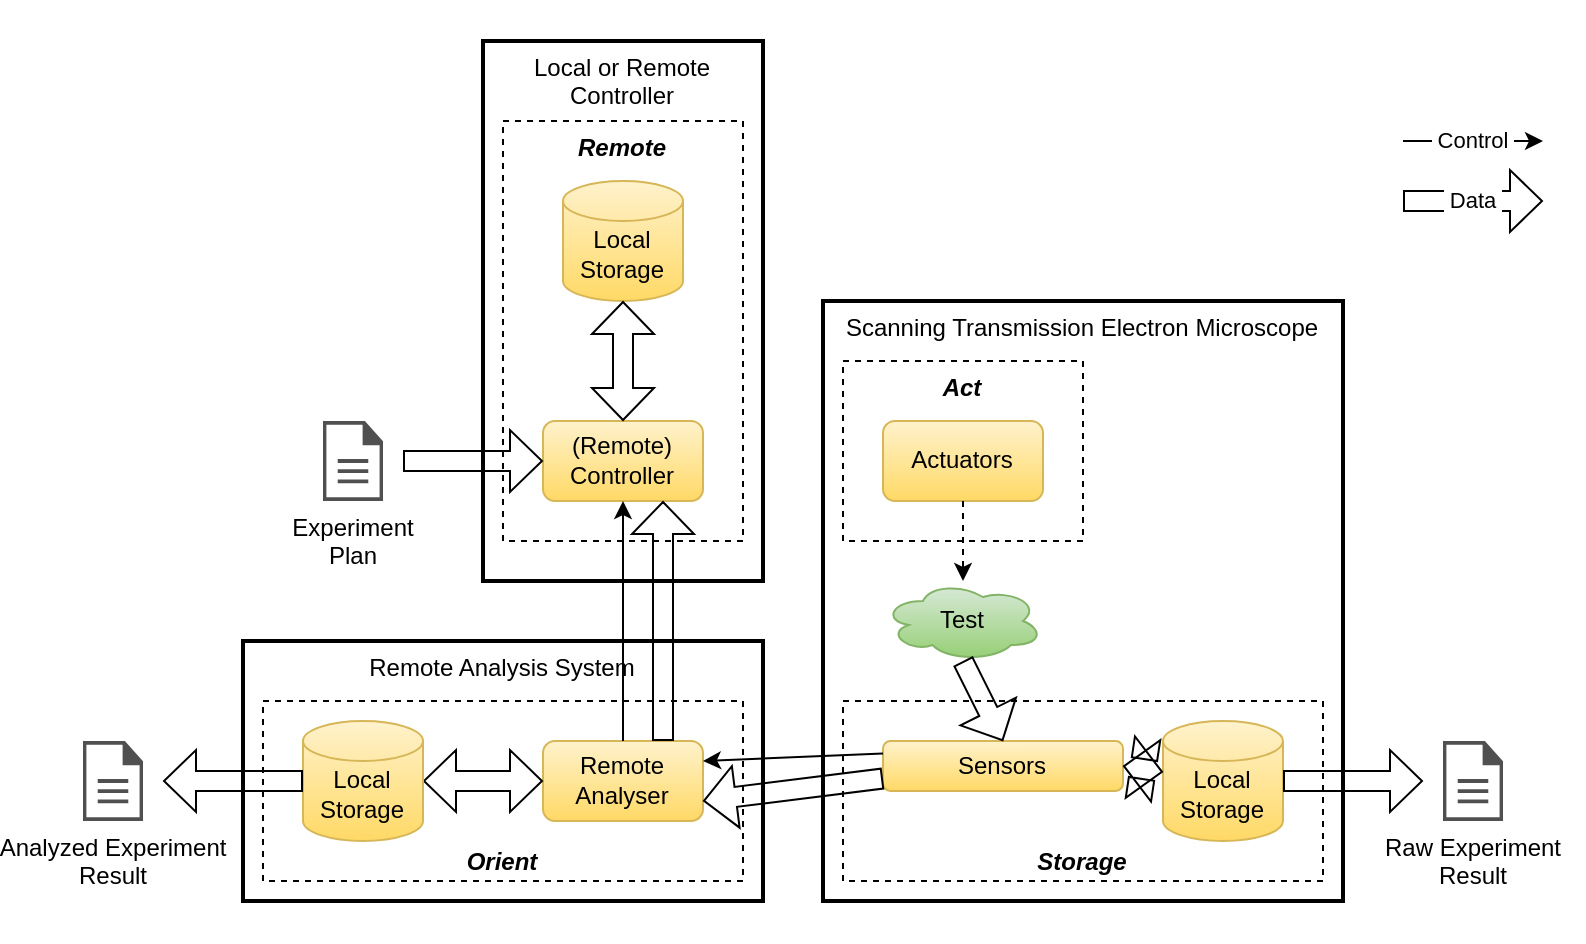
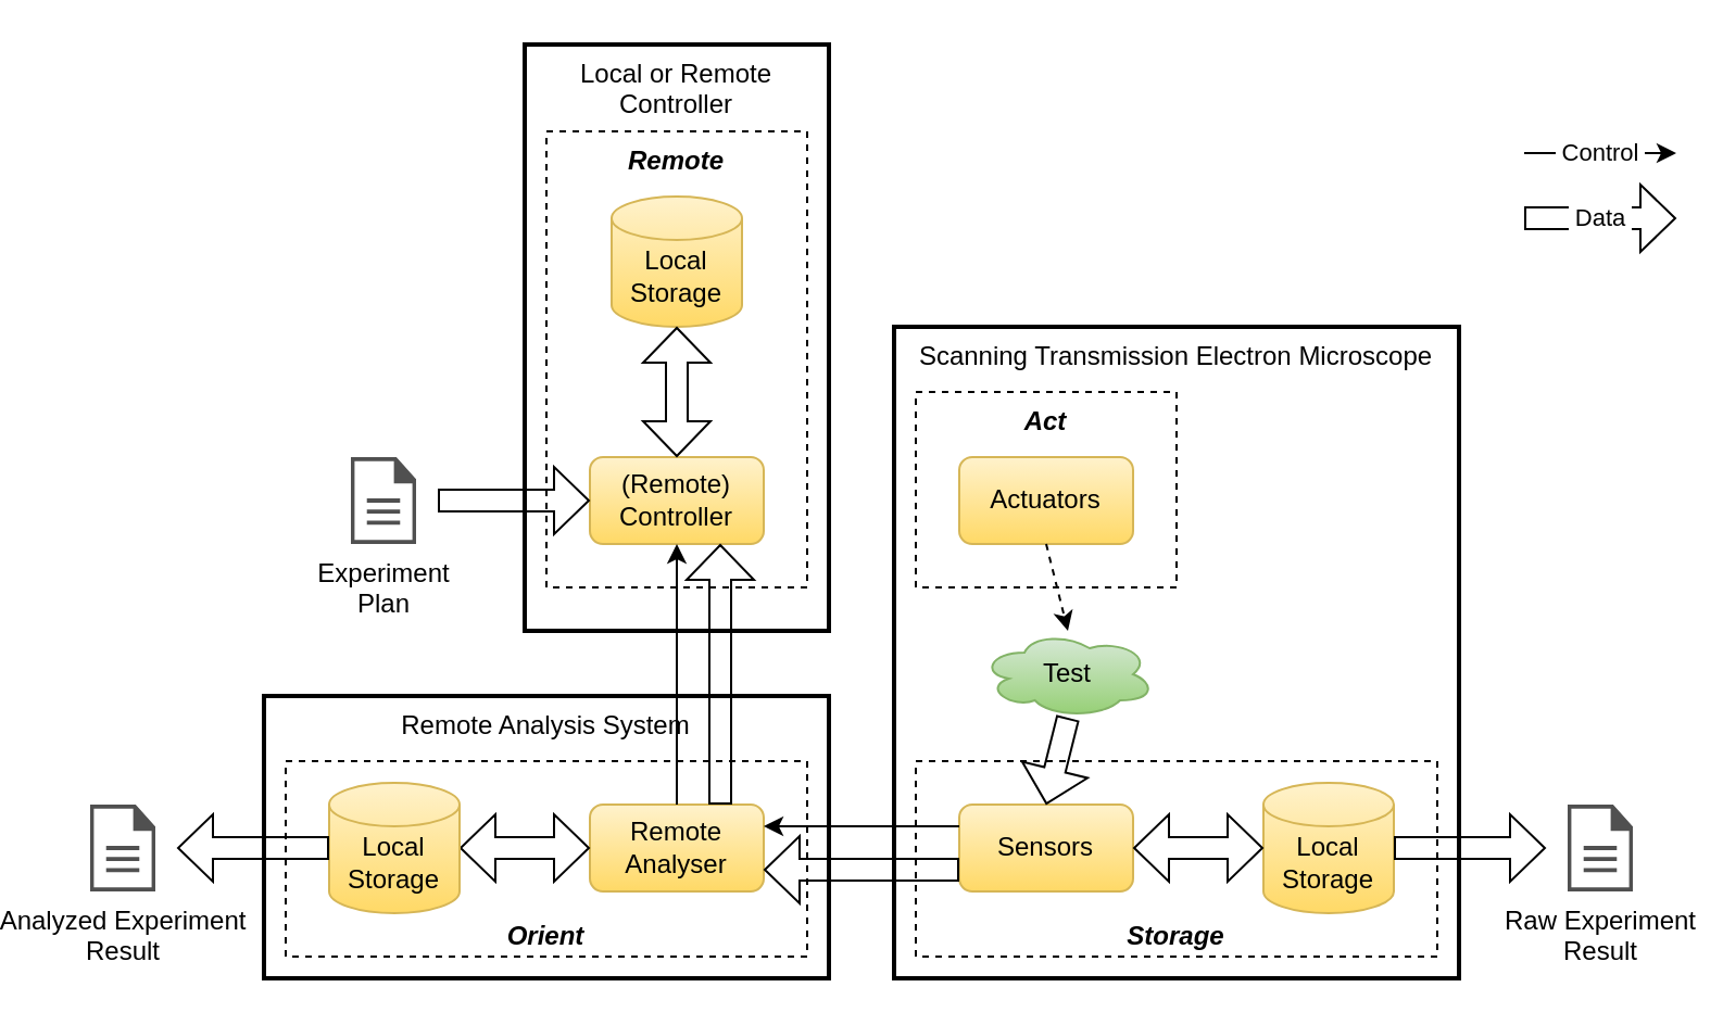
- <mxCell id="11" value="Test" style="ellipse;shape=cloud;whiteSpace=wrap;html=1;fillColor=#d5e8d4;gradientColor=#97d077;strokeColor=#82b366;" parent="1" vertex="1"><mxGeometry x="420" y="290" width="80" height="40" as="geometry" /></mxCell>
+ <mxCell id="11" value="Test" style="ellipse;shape=cloud;whiteSpace=wrap;html=1;fillColor=#d5e8d4;gradientColor=#97d077;strokeColor=#82b366;" parent="1" vertex="1"><mxGeometry x="430" y="290" width="80" height="40" as="geometry" /></mxCell>
- <mxCell id="12" value="Sensors" style="rounded=1;whiteSpace=wrap;html=1;fillColor=#fff2cc;gradientColor=#ffd966;strokeColor=#d6b656;" parent="1" vertex="1"><mxGeometry x="420" y="370" width="120" height="25" as="geometry" /></mxCell>
+ <mxCell id="12" value="Sensors" style="rounded=1;whiteSpace=wrap;html=1;fillColor=#fff2cc;gradientColor=#ffd966;strokeColor=#d6b656;" parent="1" vertex="1"><mxGeometry x="420" y="370" width="80" height="40" as="geometry" /></mxCell>
